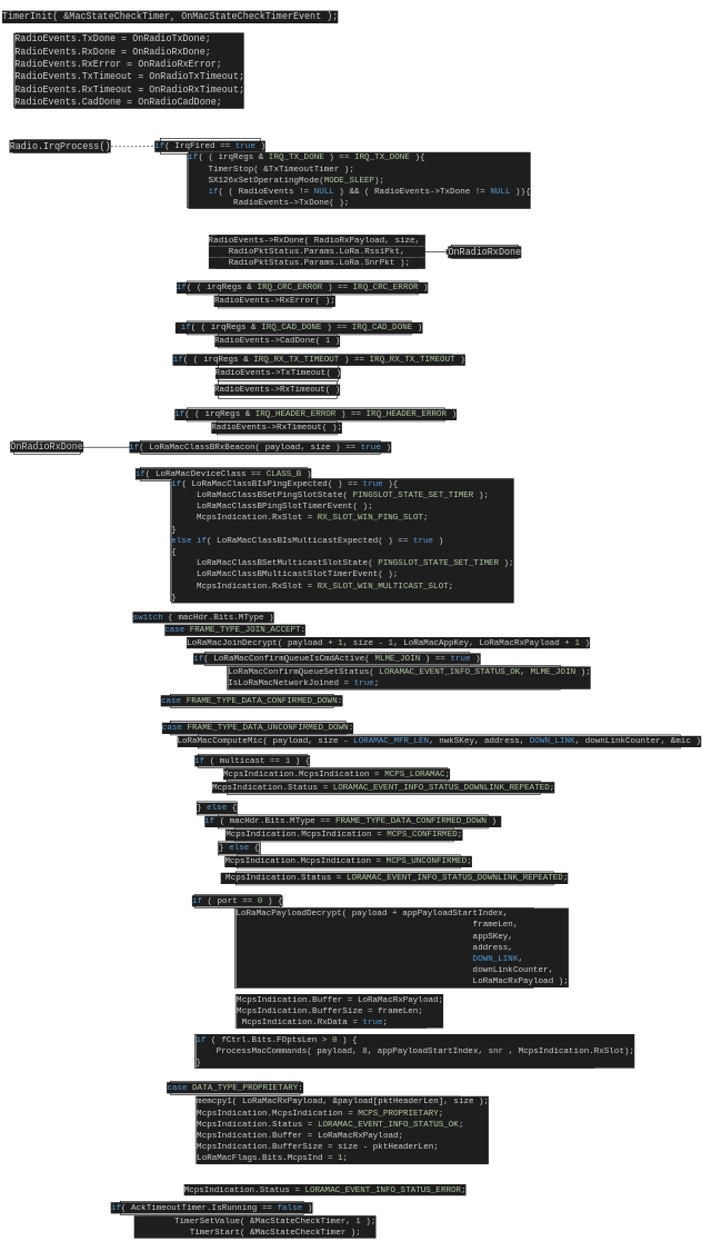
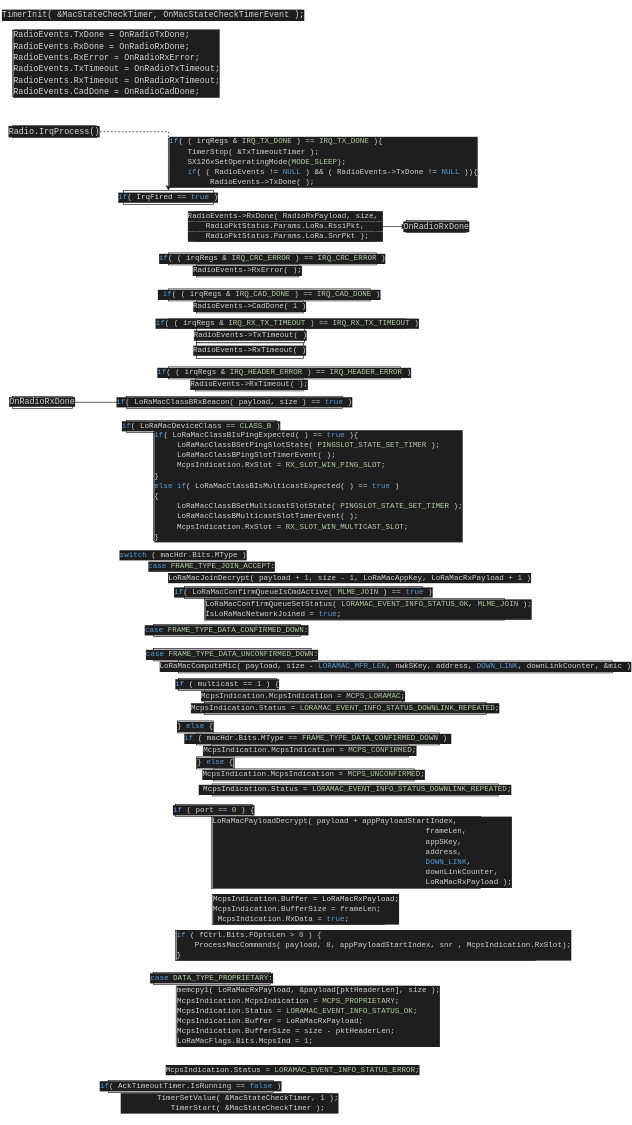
- <mxCell id="4" value="&lt;div style=&quot;color: rgb(212 , 212 , 212) ; background-color: rgb(30 , 30 , 30) ; font-family: &amp;#34;consolas&amp;#34; , &amp;#34;courier new&amp;#34; , monospace ; font-size: 14px ; line-height: 19px ; white-space: pre&quot;&gt;&lt;div style=&quot;font-family: &amp;#34;consolas&amp;#34; , &amp;#34;courier new&amp;#34; , monospace ; font-size: 12.6px ; line-height: 17px&quot;&gt;&lt;span style=&quot;color: #569cd6&quot;&gt;if&lt;/span&gt;( IrqFired == &lt;span style=&quot;color: #569cd6&quot;&gt;true&lt;/span&gt; )&lt;/div&gt;&lt;/div&gt;" style="rounded=0;whiteSpace=wrap;html=1;" parent="1" vertex="1"><mxGeometry x="240" y="207" width="150" height="23" as="geometry" /></mxCell>
+ <mxCell id="4" value="&lt;div style=&quot;color: rgb(212 , 212 , 212) ; background-color: rgb(30 , 30 , 30) ; font-family: &amp;#34;consolas&amp;#34; , &amp;#34;courier new&amp;#34; , monospace ; font-size: 14px ; line-height: 19px ; white-space: pre&quot;&gt;&lt;div style=&quot;font-family: &amp;#34;consolas&amp;#34; , &amp;#34;courier new&amp;#34; , monospace ; font-size: 12.6px ; line-height: 17px&quot;&gt;&lt;span style=&quot;color: #569cd6&quot;&gt;if&lt;/span&gt;( IrqFired == &lt;span style=&quot;color: #569cd6&quot;&gt;true&lt;/span&gt; )&lt;/div&gt;&lt;/div&gt;" style="rounded=0;whiteSpace=wrap;html=1;" parent="1" vertex="1"><mxGeometry x="205" y="317" width="150" height="23" as="geometry" /></mxCell>
- <mxCell id="13" value="&lt;div style=&quot;color: rgb(212 , 212 , 212) ; background-color: rgb(30 , 30 , 30) ; font-family: &amp;#34;consolas&amp;#34; , &amp;#34;courier new&amp;#34; , monospace ; font-size: 12.6px ; line-height: 17px ; white-space: pre&quot;&gt;&amp;nbsp;&lt;span style=&quot;color: #569cd6&quot;&gt;if&lt;/span&gt;( ( irqRegs &amp;amp; &lt;span style=&quot;color: #b5cea8&quot;&gt;IRQ_CAD_DONE&lt;/span&gt; ) == &lt;span style=&quot;color: #b5cea8&quot;&gt;IRQ_CAD_DONE&lt;/span&gt; )&lt;/div&gt;" style="rounded=0;whiteSpace=wrap;html=1;fillColor=#e1d5e7;" parent="1" vertex="1"><mxGeometry x="280" y="481" width="337" height="20" as="geometry" /></mxCell>
+ <mxCell id="13" value="&lt;div style=&quot;color: rgb(212 , 212 , 212) ; background-color: rgb(30 , 30 , 30) ; font-family: &amp;#34;consolas&amp;#34; , &amp;#34;courier new&amp;#34; , monospace ; font-size: 12.6px ; line-height: 17px ; white-space: pre&quot;&gt;&amp;nbsp;&lt;span style=&quot;color: #569cd6&quot;&gt;if&lt;/span&gt;( ( irqRegs &amp;amp; &lt;span style=&quot;color: #b5cea8&quot;&gt;IRQ_CAD_DONE&lt;/span&gt; ) == &lt;span style=&quot;color: #b5cea8&quot;&gt;IRQ_CAD_DONE&lt;/span&gt; )&lt;/div&gt;" style="rounded=0;whiteSpace=wrap;html=1;" parent="1" vertex="1"><mxGeometry x="280" y="481" width="337" height="20" as="geometry" /></mxCell>
- <mxCell id="14" value="&lt;div style=&quot;color: rgb(212 , 212 , 212) ; background-color: rgb(30 , 30 , 30) ; font-family: &amp;#34;consolas&amp;#34; , &amp;#34;courier new&amp;#34; , monospace ; font-size: 12.6px ; line-height: 17px ; white-space: pre&quot;&gt;RadioEvents-&amp;gt;CadDone( &lt;span style=&quot;color: #b5cea8&quot;&gt;1&lt;/span&gt; )&lt;/div&gt;" style="rounded=0;whiteSpace=wrap;html=1;fillColor=#e1d5e7;" parent="1" vertex="1"><mxGeometry x="327" y="501" width="178" height="20" as="geometry" /></mxCell>
+ <mxCell id="14" value="&lt;div style=&quot;color: rgb(212 , 212 , 212) ; background-color: rgb(30 , 30 , 30) ; font-family: &amp;#34;consolas&amp;#34; , &amp;#34;courier new&amp;#34; , monospace ; font-size: 12.6px ; line-height: 17px ; white-space: pre&quot;&gt;RadioEvents-&amp;gt;CadDone( &lt;span style=&quot;color: #b5cea8&quot;&gt;1&lt;/span&gt; )&lt;/div&gt;" style="rounded=0;whiteSpace=wrap;html=1;" parent="1" vertex="1"><mxGeometry x="327" y="501" width="178" height="20" as="geometry" /></mxCell>
